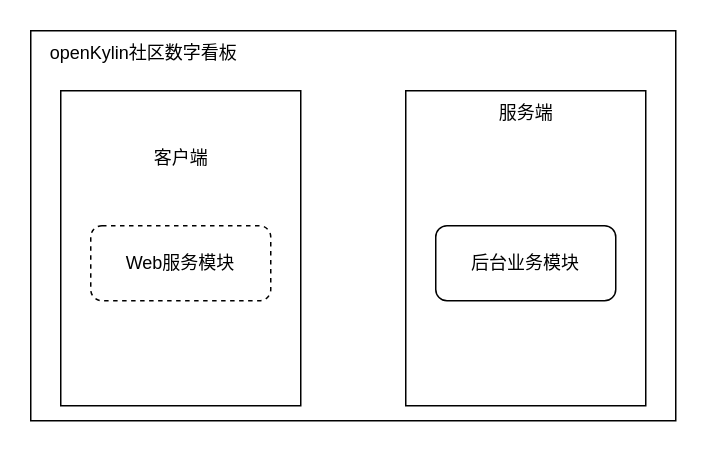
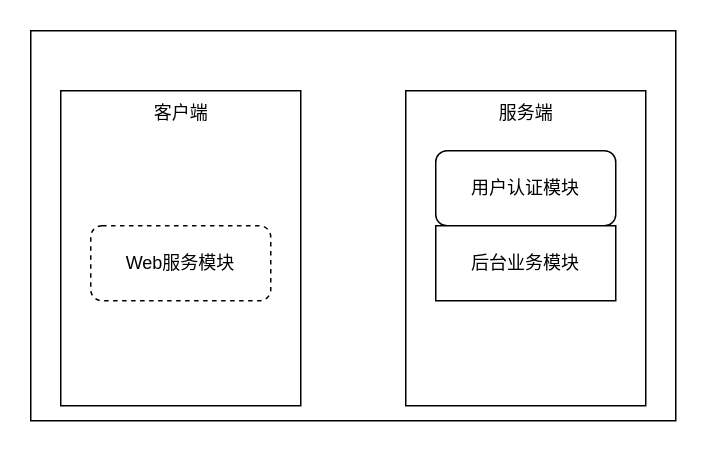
- <mxCell id="10" value="openKylin社区数字看板" style="text;html=1;align=center;verticalAlign=middle;resizable=0;points=[];autosize=1;strokeColor=none;fillColor=none;" vertex="1" parent="1"><mxGeometry x="20" y="20" width="150" height="30" as="geometry" /></mxCell>
- <mxCell id="8" value="客户端" style="text;html=1;align=center;verticalAlign=middle;resizable=0;points=[];autosize=1;strokeColor=none;fillColor=none;" vertex="1" parent="1"><mxGeometry x="90" y="90" width="60" height="30" as="geometry" /></mxCell>
+ <mxCell id="8" value="客户端" style="text;html=1;align=center;verticalAlign=middle;resizable=0;points=[];autosize=1;strokeColor=none;fillColor=none;" vertex="1" parent="1"><mxGeometry x="90" y="60" width="60" height="30" as="geometry" /></mxCell>
+ <mxCell id="6" value="用户认证模块" style="rounded=1;whiteSpace=wrap;html=1;" vertex="1" parent="1"><mxGeometry x="290" y="100" width="120" height="50" as="geometry" /></mxCell>
- <mxCell id="7" value="后台业务模块" style="rounded=1;whiteSpace=wrap;html=1;" vertex="1" parent="1"><mxGeometry x="290" y="150" width="120" height="50" as="geometry" /></mxCell>
+ <mxCell id="7" value="后台业务模块" style="whiteSpace=wrap;html=1;rounded=0;" vertex="1" parent="1"><mxGeometry x="290" y="150" width="120" height="50" as="geometry" /></mxCell>
